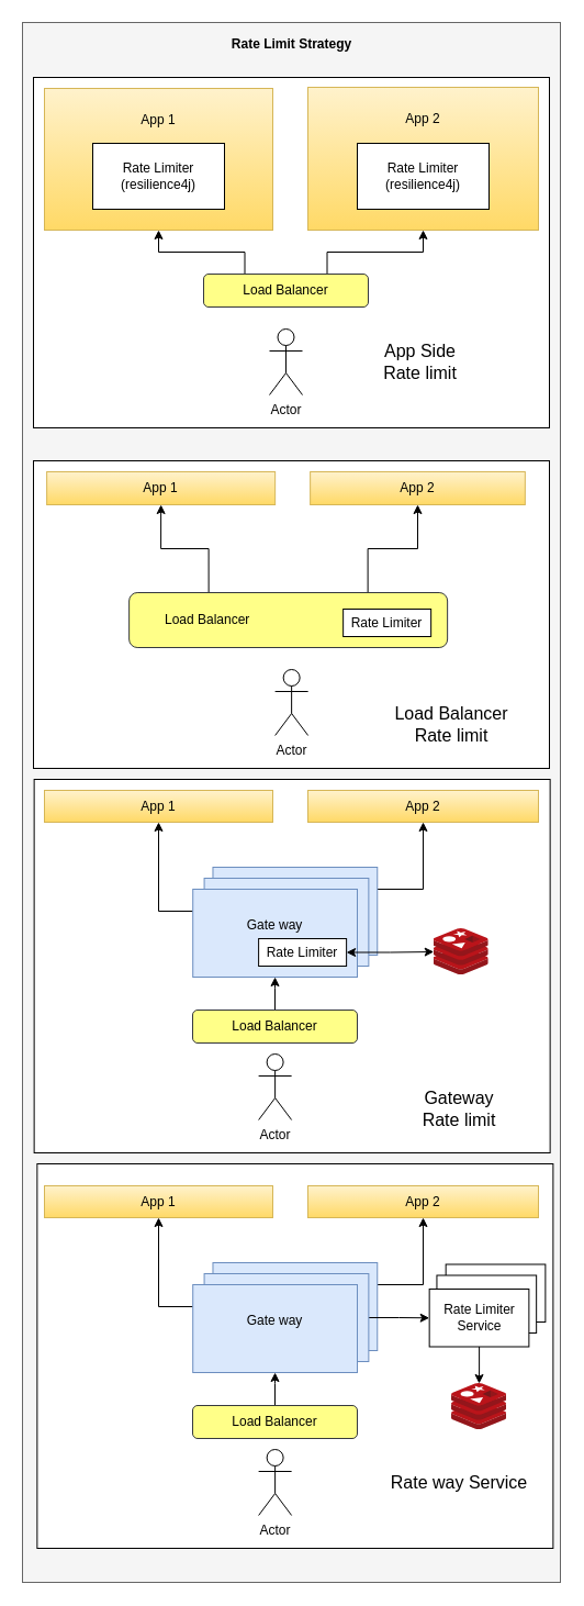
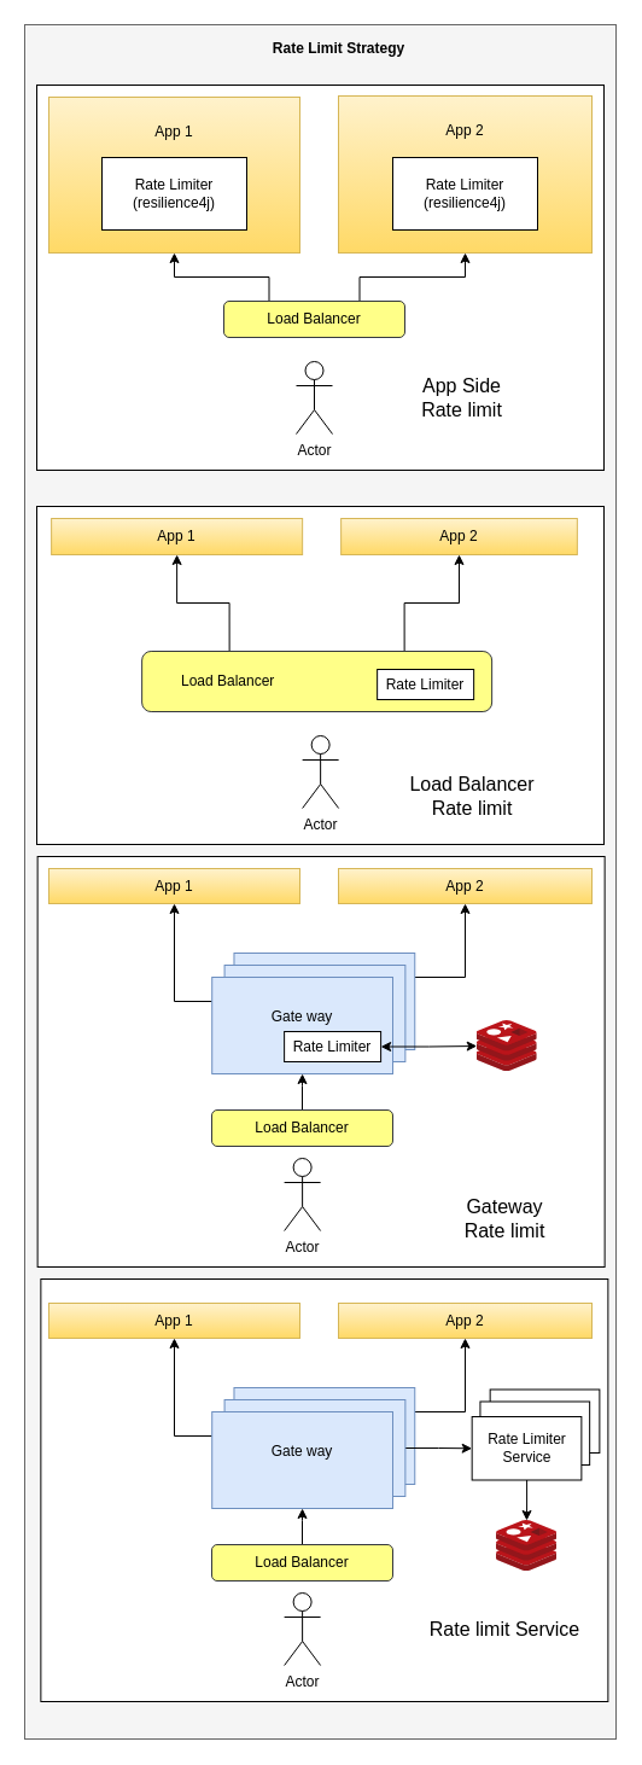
- <mxCell id="55" value="Rate Limit Strategy" style="text;html=1;strokeColor=none;fillColor=none;align=center;verticalAlign=middle;whiteSpace=wrap;rounded=0;fontStyle=1" parent="1" vertex="1"><mxGeometry x="193.14" y="30" width="145" height="20" as="geometry" /></mxCell>
+ <mxCell id="55" value="Rate Limit Strategy" style="text;html=1;strokeColor=none;fillColor=none;align=center;verticalAlign=middle;whiteSpace=wrap;rounded=0;fontStyle=1" parent="1" vertex="1"><mxGeometry x="208.14" y="30" width="145" height="20" as="geometry" /></mxCell>
- <mxCell id="21" value="&lt;font style=&quot;font-size: 16px&quot;&gt;Load Balancer&lt;br&gt;Rate limit&lt;/font&gt;" style="text;html=1;strokeColor=none;fillColor=none;align=center;verticalAlign=middle;whiteSpace=wrap;rounded=0;" parent="1" vertex="1"><mxGeometry x="332.14" y="639" width="157.5" height="40" as="geometry" /></mxCell>
+ <mxCell id="21" value="&lt;font style=&quot;font-size: 16px&quot;&gt;Load Balancer&lt;br&gt;Rate limit&lt;/font&gt;" style="text;html=1;strokeColor=none;fillColor=none;align=center;verticalAlign=middle;whiteSpace=wrap;rounded=0;" parent="1" vertex="1"><mxGeometry x="312.14" y="639" width="157.5" height="40" as="geometry" /></mxCell>
- <mxCell id="43" value="&lt;font style=&quot;font-size: 16px&quot;&gt;Rate way Service&lt;/font&gt;" style="text;html=1;strokeColor=none;fillColor=none;align=center;verticalAlign=middle;whiteSpace=wrap;rounded=0;" parent="1" vertex="1"><mxGeometry x="345.71" y="1319" width="144.29" height="60" as="geometry" /></mxCell>
+ <mxCell id="43" value="&lt;font style=&quot;font-size: 16px&quot;&gt;Rate limit Service&lt;/font&gt;" style="text;html=1;strokeColor=none;fillColor=none;align=center;verticalAlign=middle;whiteSpace=wrap;rounded=0;" parent="1" vertex="1"><mxGeometry x="345.71" y="1319" width="144.29" height="60" as="geometry" /></mxCell>
